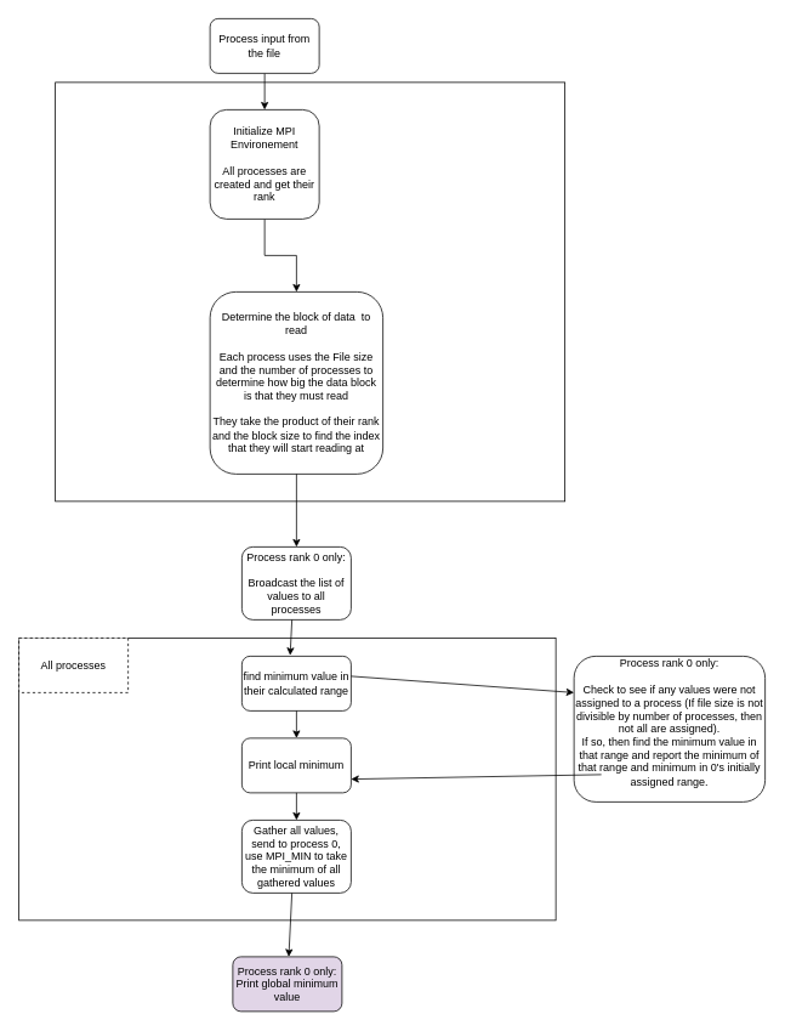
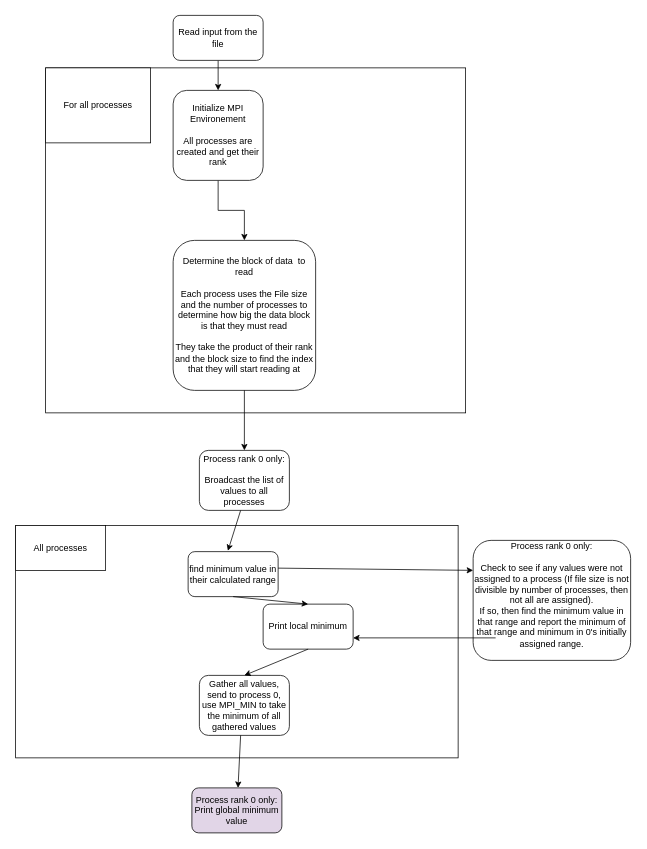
- <mxCell id="4" value="Process input from the file" style="rounded=1;whiteSpace=wrap;html=1;" parent="1" vertex="1"><mxGeometry x="230" y="20" width="120" height="60" as="geometry" /></mxCell>
+ <mxCell id="4" value="Read input from the file" style="rounded=1;whiteSpace=wrap;html=1;" parent="1" vertex="1"><mxGeometry x="230" y="20" width="120" height="60" as="geometry" /></mxCell>
+ <mxCell id="8" value="For all processes" style="rounded=0;whiteSpace=wrap;html=1;" parent="1" vertex="1"><mxGeometry x="60" y="90" width="140" height="100" as="geometry" /></mxCell>
- <mxCell id="12" value="All processes" style="rounded=0;whiteSpace=wrap;html=1;dashed=1;" parent="1" vertex="1"><mxGeometry x="20" y="700" width="120" height="60" as="geometry" /></mxCell>
+ <mxCell id="12" value="All processes" style="rounded=0;whiteSpace=wrap;html=1;" parent="1" vertex="1"><mxGeometry x="20" y="700" width="120" height="60" as="geometry" /></mxCell>
- <mxCell id="13" value="find minimum value in their calculated range" style="rounded=1;whiteSpace=wrap;html=1;" parent="1" vertex="1"><mxGeometry x="265" y="720" width="120" height="60" as="geometry" /></mxCell>
+ <mxCell id="13" value="find minimum value in their calculated range" style="rounded=1;whiteSpace=wrap;html=1;" parent="1" vertex="1"><mxGeometry x="250" y="735" width="120" height="60" as="geometry" /></mxCell>
- <mxCell id="16" value="Print local minimum" style="rounded=1;whiteSpace=wrap;html=1;" parent="1" vertex="1"><mxGeometry x="265" y="810" width="120" height="60" as="geometry" /></mxCell>
+ <mxCell id="16" value="Print local minimum" style="rounded=1;whiteSpace=wrap;html=1;" parent="1" vertex="1"><mxGeometry x="350" y="805" width="120" height="60" as="geometry" /></mxCell>
